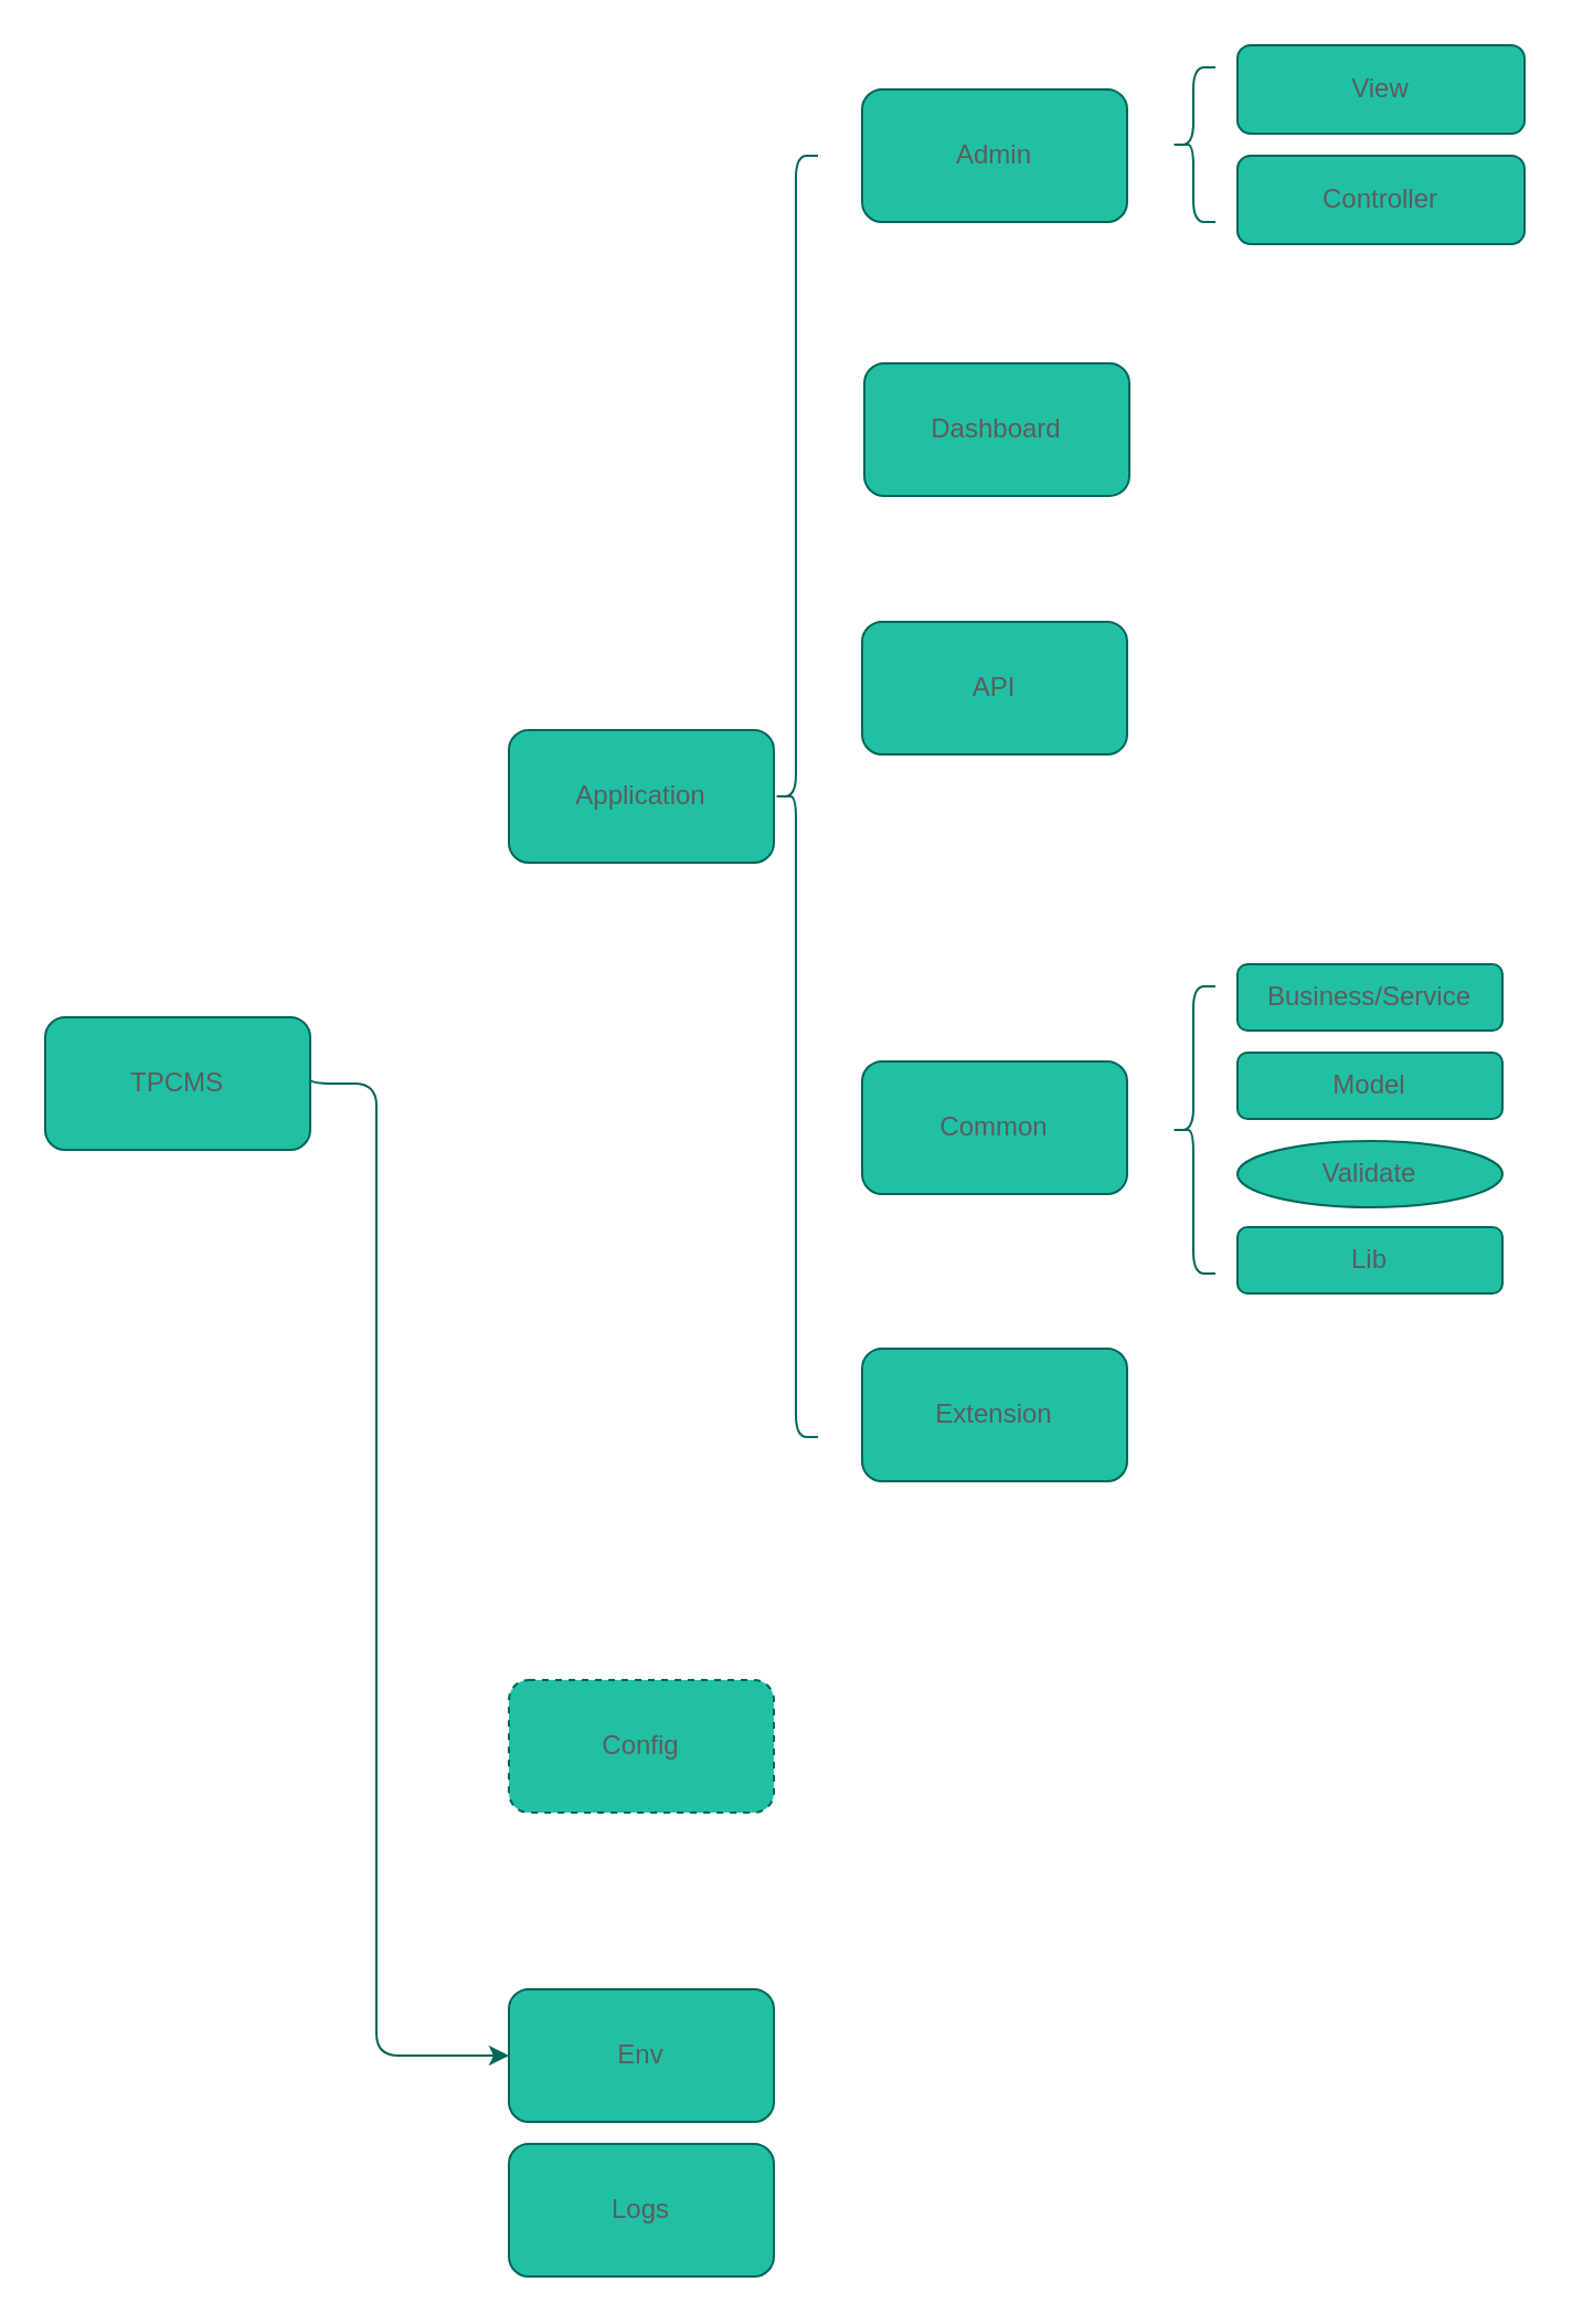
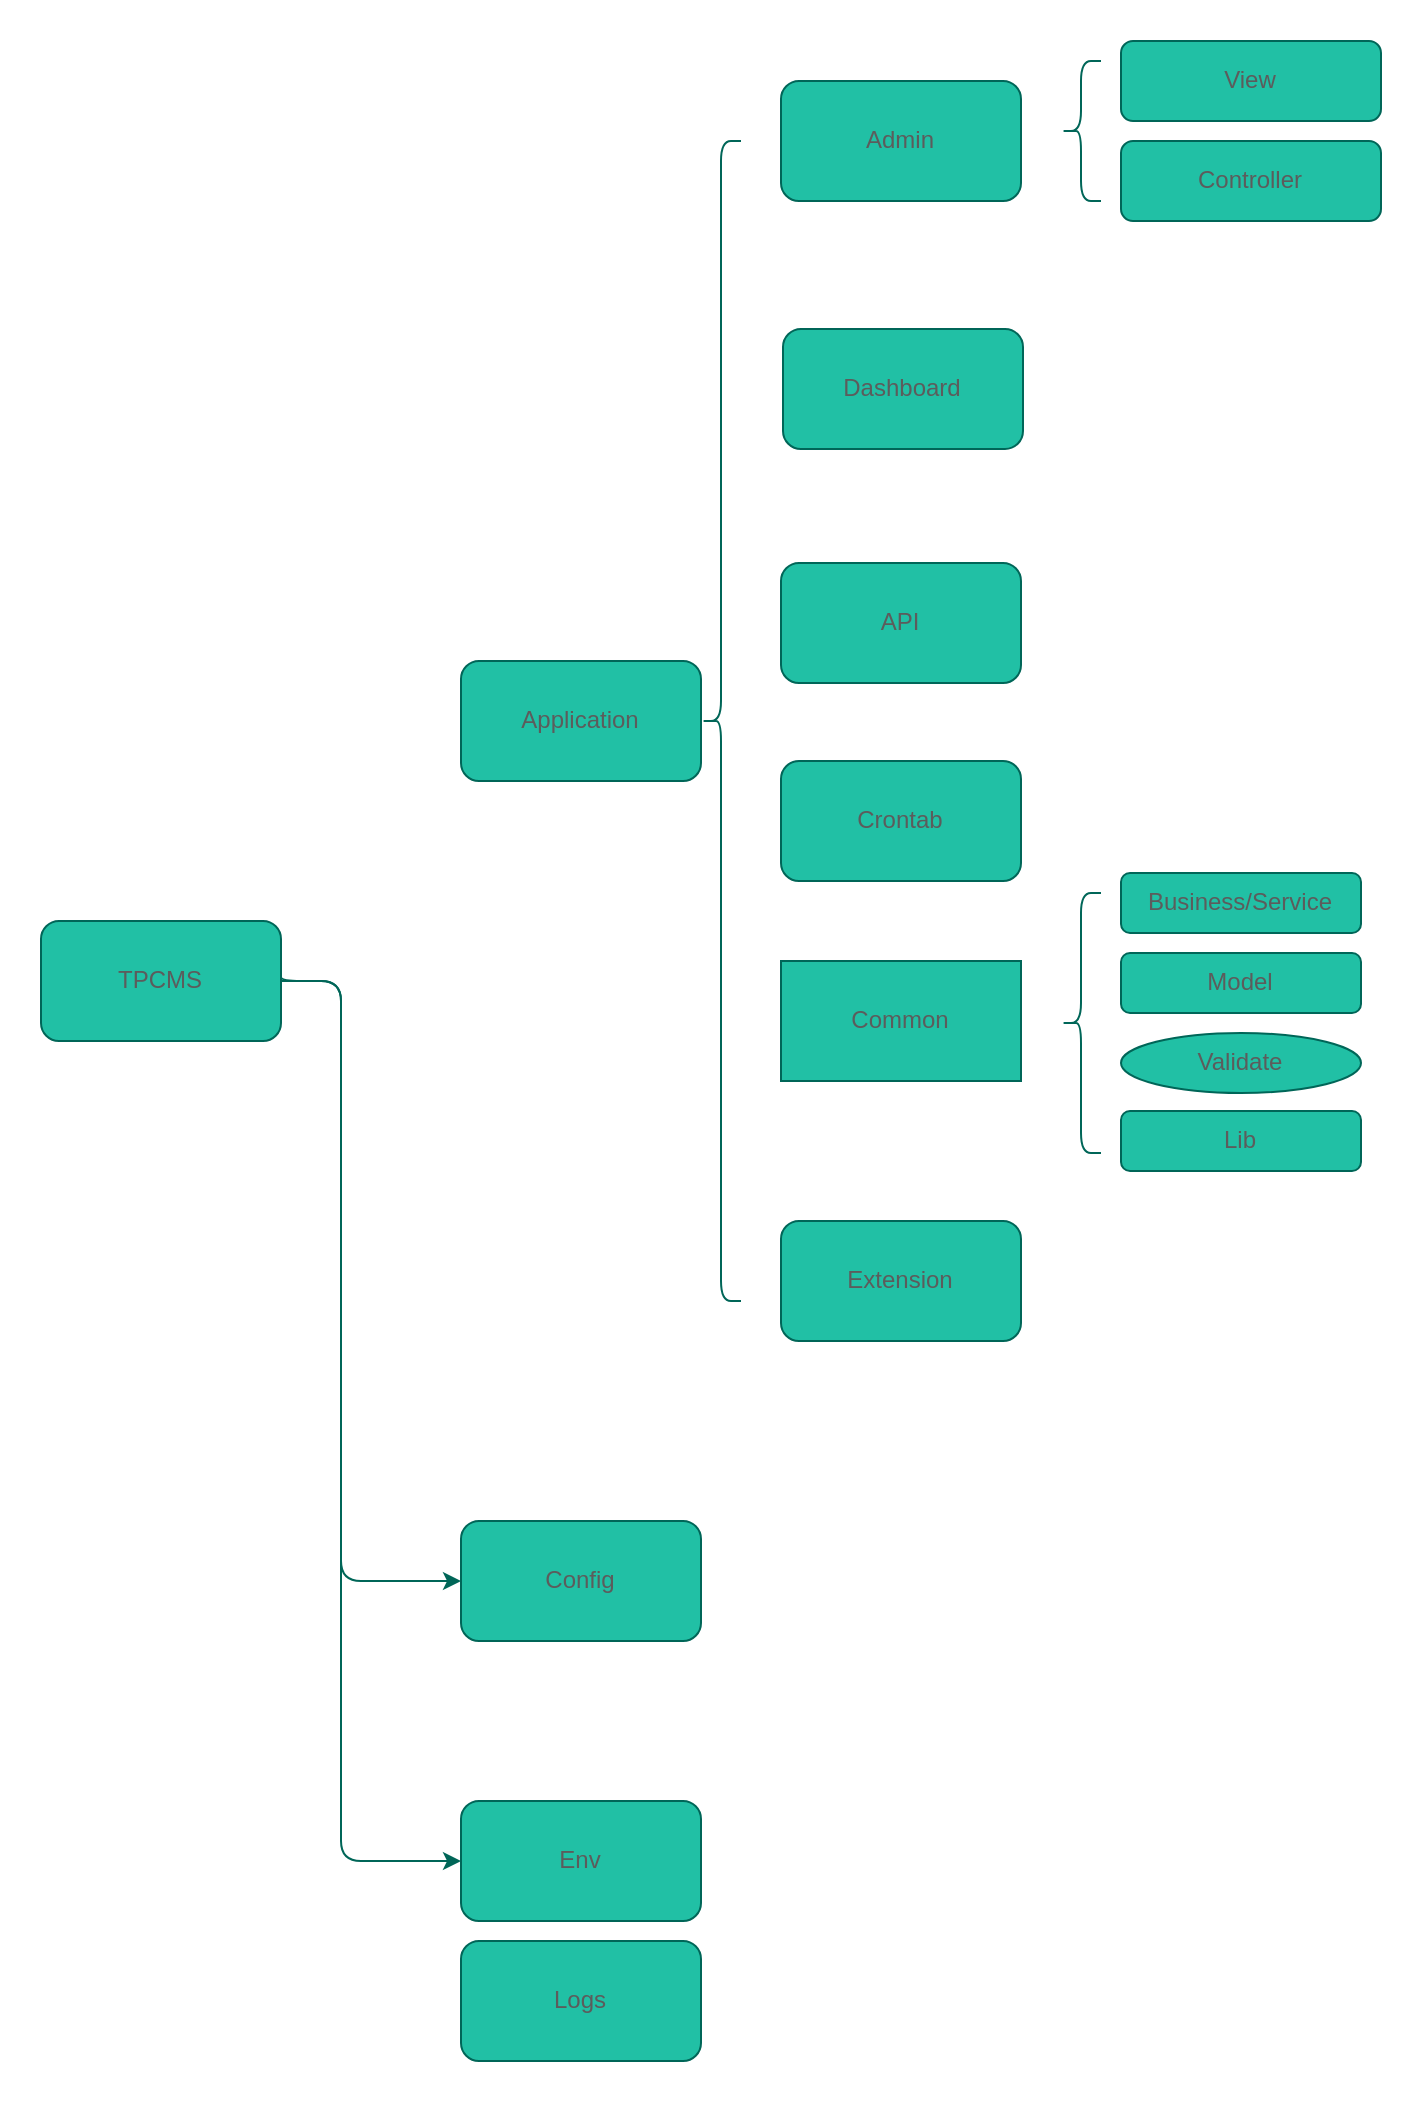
+ <mxCell id="13" value="Crontab" style="rounded=1;whiteSpace=wrap;html=1;aspect=fixed;fillColor=#21C0A5;strokeColor=#006658;fontColor=#5C5C5C;" parent="1" vertex="1"><mxGeometry x="390" y="380" width="120" height="60" as="geometry" /></mxCell>
- <mxCell id="15" value="Common" style="rounded=1;whiteSpace=wrap;html=1;aspect=fixed;fillColor=#21C0A5;strokeColor=#006658;fontColor=#5C5C5C;" parent="1" vertex="1"><mxGeometry x="390" y="480" width="120" height="60" as="geometry" /></mxCell>
+ <mxCell id="15" value="Common" style="whiteSpace=wrap;html=1;aspect=fixed;fillColor=#21C0A5;strokeColor=#006658;fontColor=#5C5C5C;rounded=0;" parent="1" vertex="1"><mxGeometry x="390" y="480" width="120" height="60" as="geometry" /></mxCell>
+ <mxCell id="7" style="edgeStyle=orthogonalEdgeStyle;rounded=1;orthogonalLoop=1;jettySize=auto;html=1;exitX=1;exitY=0.5;exitDx=0;exitDy=0;entryX=0;entryY=0.5;entryDx=0;entryDy=0;strokeColor=#006658;fontColor=#5C5C5C;" parent="1" source="8" target="17" edge="1"><mxGeometry relative="1" as="geometry"><Array as="points"><mxPoint x="170" y="490" /><mxPoint x="170" y="790" /></Array></mxGeometry></mxCell>
- <mxCell id="17" value="Config" style="whiteSpace=wrap;html=1;rounded=1;aspect=fixed;fillColor=#21C0A5;strokeColor=#006658;fontColor=#5C5C5C;dashed=1;" parent="1" vertex="1"><mxGeometry x="230" y="760" width="120" height="60" as="geometry" /></mxCell>
+ <mxCell id="17" value="Config" style="whiteSpace=wrap;html=1;rounded=1;aspect=fixed;fillColor=#21C0A5;strokeColor=#006658;fontColor=#5C5C5C;" parent="1" vertex="1"><mxGeometry x="230" y="760" width="120" height="60" as="geometry" /></mxCell>
